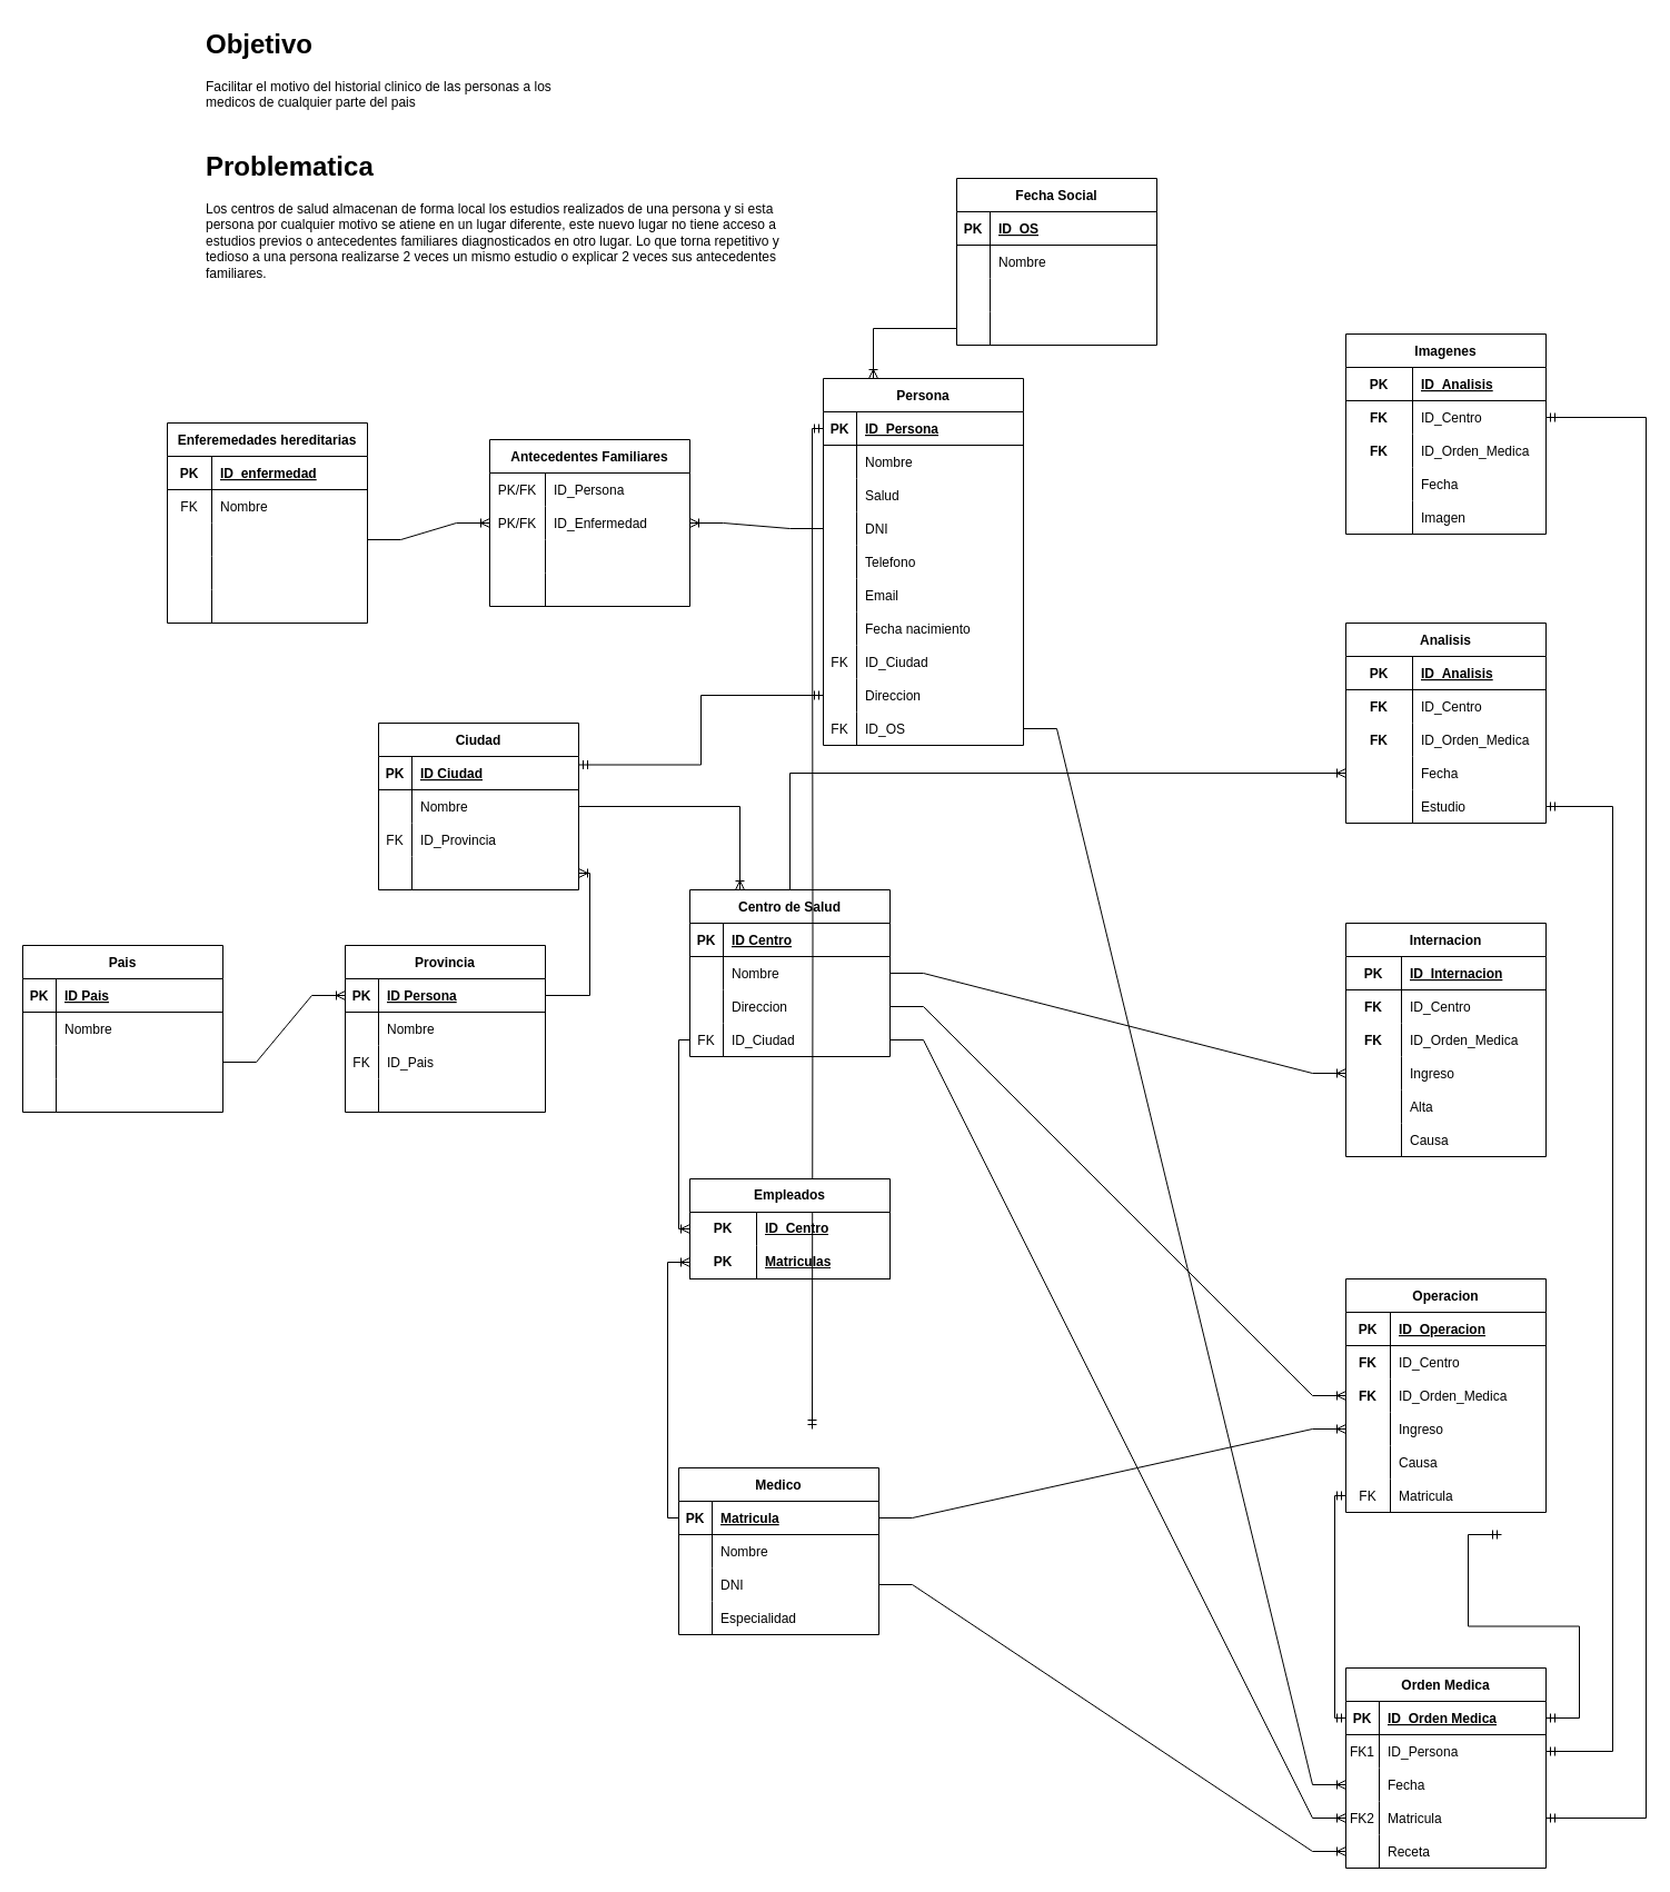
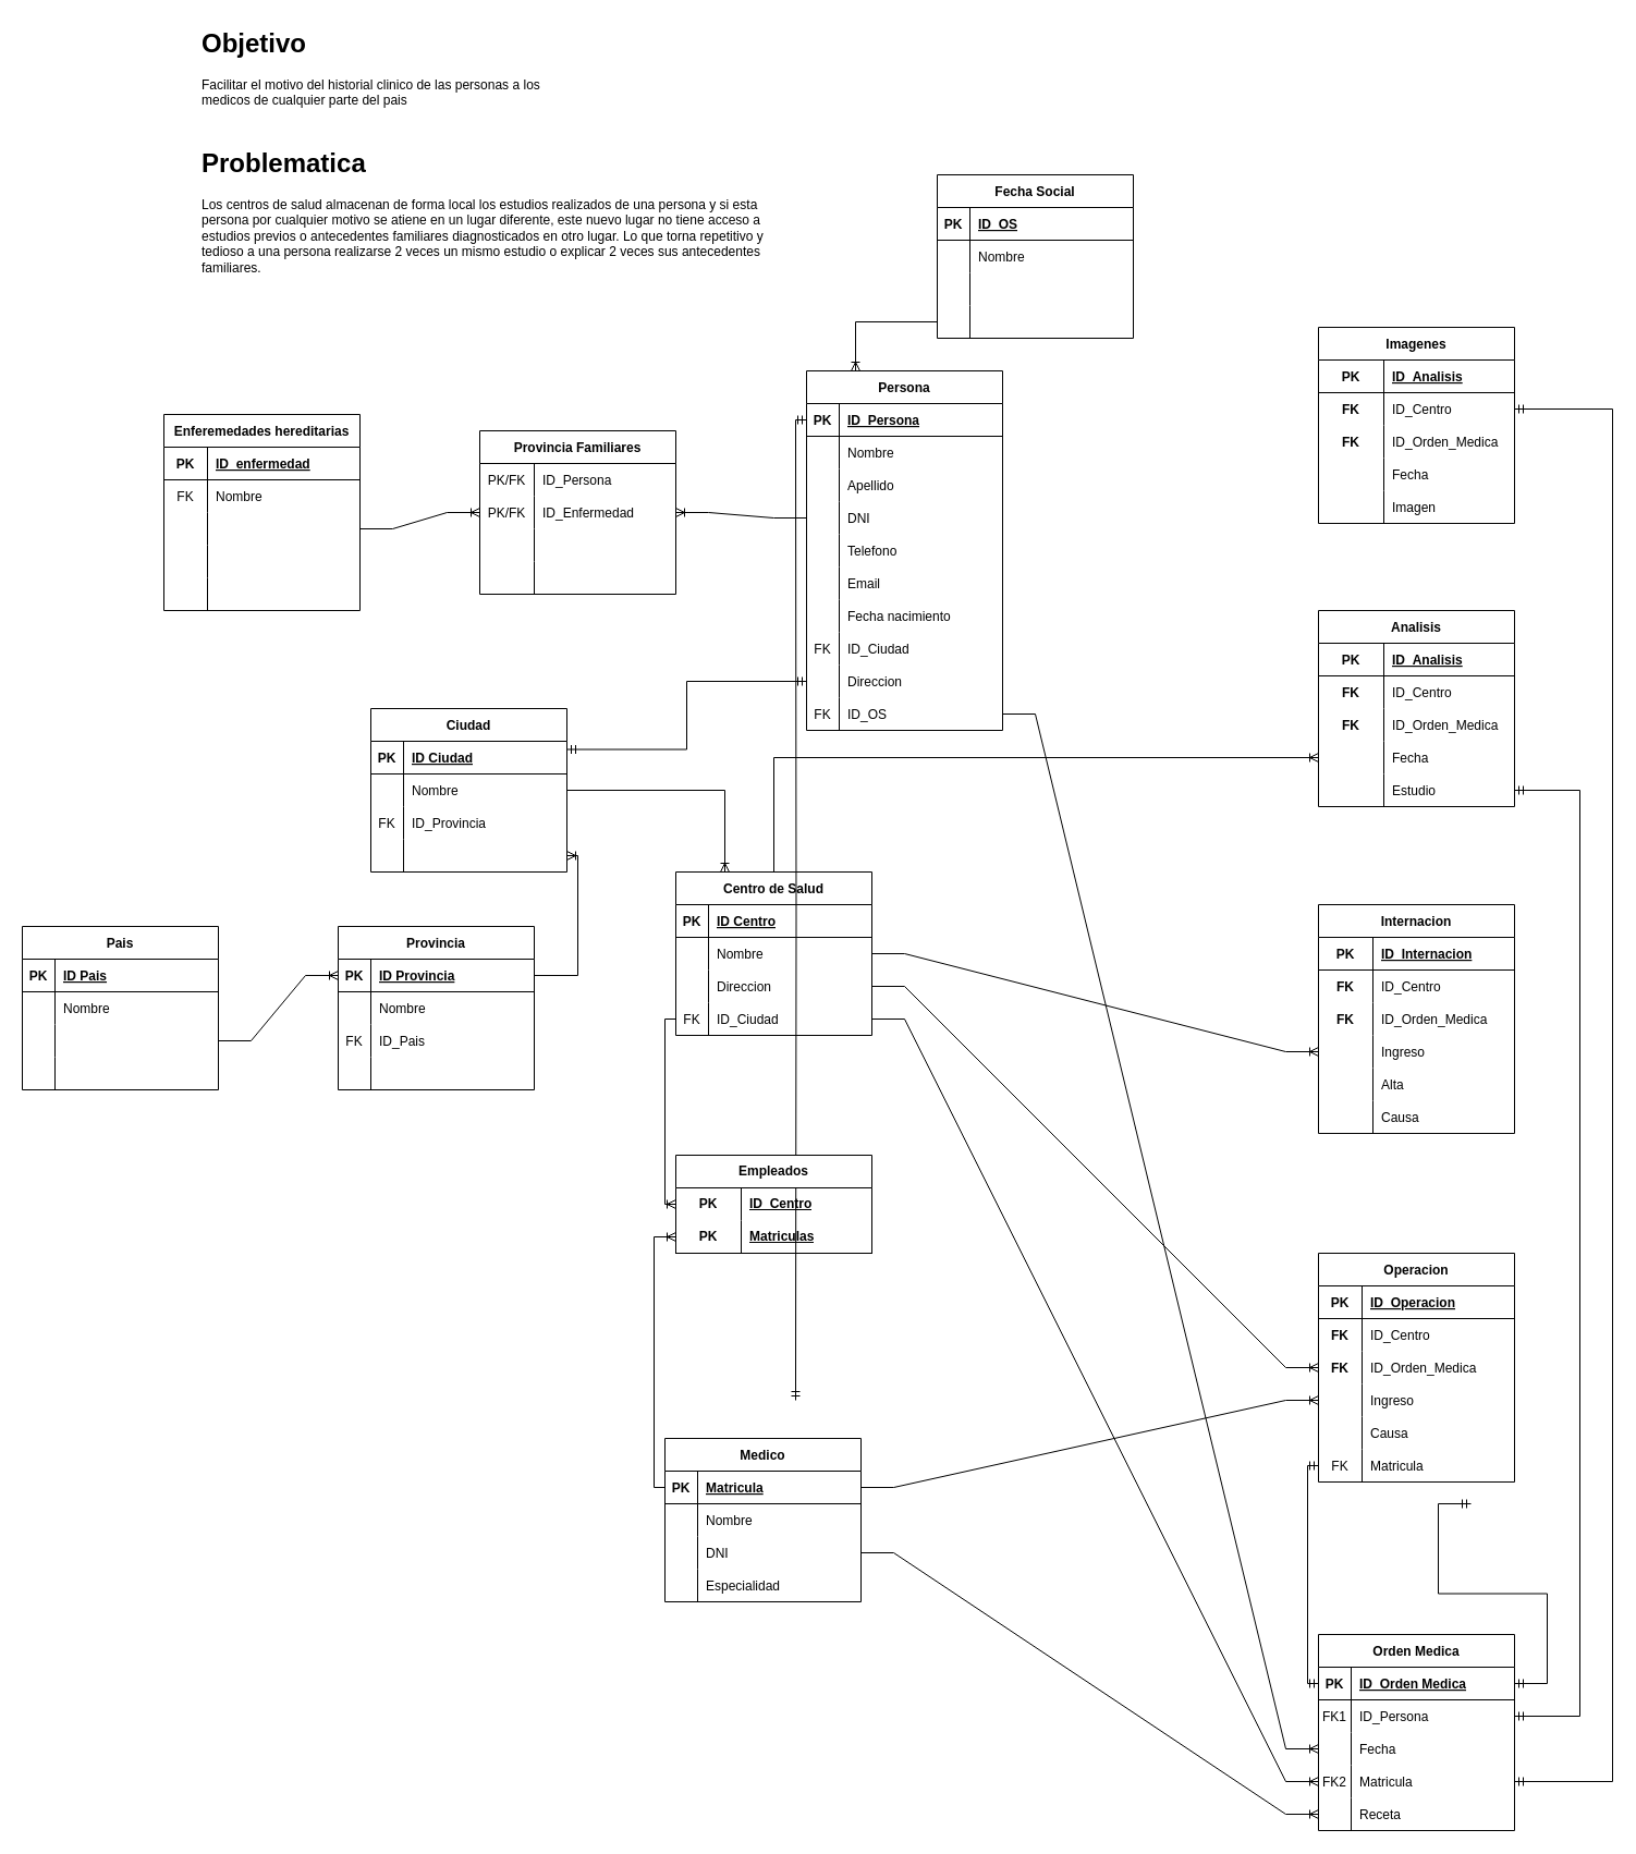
- <mxCell id="139" value="Antecedentes Familiares" style="shape=table;startSize=30;container=1;collapsible=1;childLayout=tableLayout;fixedRows=1;rowLines=0;fontStyle=1;align=center;resizeLast=1;" parent="1" vertex="1"><mxGeometry x="440" y="395" width="180" height="150" as="geometry" /></mxCell>
+ <mxCell id="139" value="Provincia Familiares" style="shape=table;startSize=30;container=1;collapsible=1;childLayout=tableLayout;fixedRows=1;rowLines=0;fontStyle=1;align=center;resizeLast=1;" parent="1" vertex="1"><mxGeometry x="440" y="395" width="180" height="150" as="geometry" /></mxCell>
- <mxCell id="63" value="Salud" style="shape=partialRectangle;connectable=0;fillColor=none;top=0;left=0;bottom=0;right=0;align=left;spacingLeft=6;overflow=hidden;" parent="61" vertex="1"><mxGeometry x="30" width="150" height="30" as="geometry"><mxRectangle width="150" height="30" as="alternateBounds" /></mxGeometry></mxCell>
+ <mxCell id="63" value="Apellido" style="shape=partialRectangle;connectable=0;fillColor=none;top=0;left=0;bottom=0;right=0;align=left;spacingLeft=6;overflow=hidden;" parent="61" vertex="1"><mxGeometry x="30" width="150" height="30" as="geometry"><mxRectangle width="150" height="30" as="alternateBounds" /></mxGeometry></mxCell>
- <mxCell id="31" value="ID Persona" style="shape=partialRectangle;connectable=0;fillColor=none;top=0;left=0;bottom=0;right=0;align=left;spacingLeft=6;fontStyle=5;overflow=hidden;" parent="29" vertex="1"><mxGeometry x="30" width="150" height="30" as="geometry"><mxRectangle width="150" height="30" as="alternateBounds" /></mxGeometry></mxCell>
+ <mxCell id="31" value="ID Provincia" style="shape=partialRectangle;connectable=0;fillColor=none;top=0;left=0;bottom=0;right=0;align=left;spacingLeft=6;fontStyle=5;overflow=hidden;" parent="29" vertex="1"><mxGeometry x="30" width="150" height="30" as="geometry"><mxRectangle width="150" height="30" as="alternateBounds" /></mxGeometry></mxCell>
